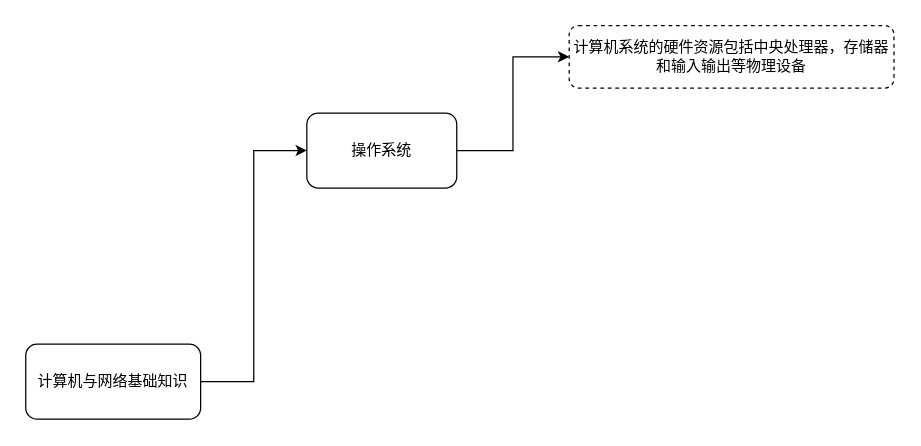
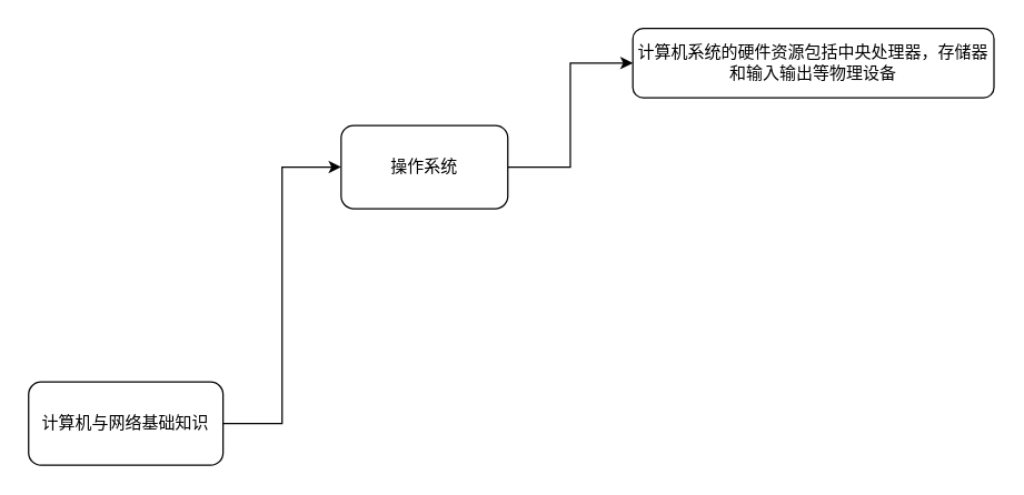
- <mxCell id="6" value="计算机系统的硬件资源包括中央处理器，存储器和输入输出等物理设备" style="rounded=1;whiteSpace=wrap;html=1;dashed=1;" vertex="1" parent="1"><mxGeometry x="455" y="20" width="260" height="50" as="geometry" /></mxCell>
+ <mxCell id="6" value="计算机系统的硬件资源包括中央处理器，存储器和输入输出等物理设备" style="rounded=1;whiteSpace=wrap;html=1;" vertex="1" parent="1"><mxGeometry x="455" y="20" width="260" height="50" as="geometry" /></mxCell>
